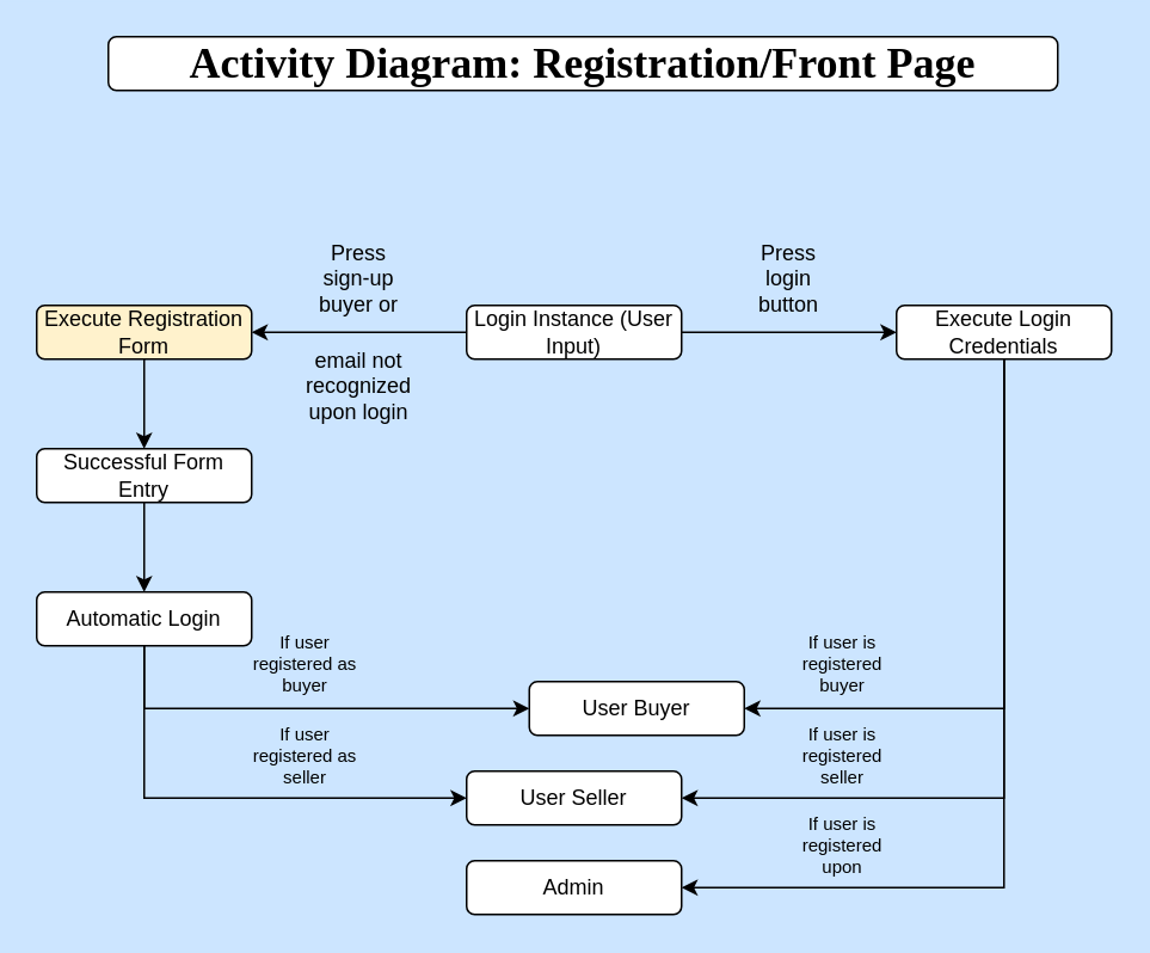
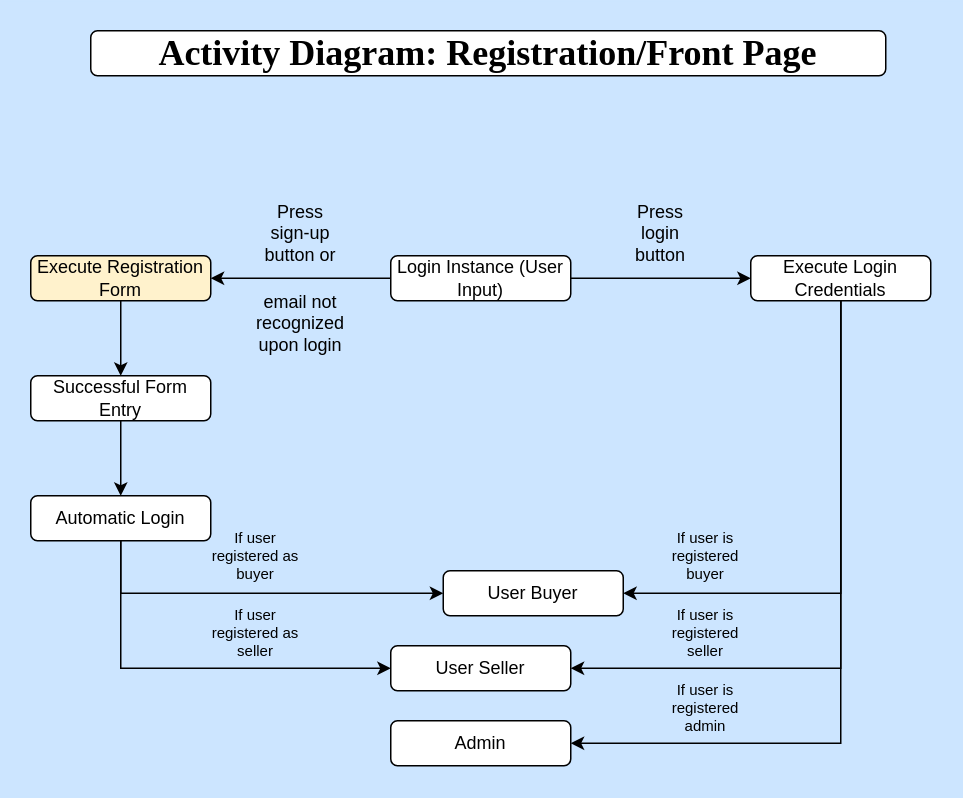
- <mxCell id="12" value="Press sign-up buyer or" style="text;html=1;align=center;verticalAlign=middle;whiteSpace=wrap;rounded=0;" vertex="1" parent="1"><mxGeometry x="170" y="140" width="60" height="30" as="geometry" /></mxCell>
+ <mxCell id="12" value="Press sign-up button or" style="text;html=1;align=center;verticalAlign=middle;whiteSpace=wrap;rounded=0;" vertex="1" parent="1"><mxGeometry x="170" y="140" width="60" height="30" as="geometry" /></mxCell>
- <mxCell id="25" value="If user is registered upon" style="text;html=1;align=center;verticalAlign=middle;whiteSpace=wrap;rounded=0;fontSize=10;" vertex="1" parent="1"><mxGeometry x="440" y="456" width="60" height="30" as="geometry" /></mxCell>
+ <mxCell id="25" value="If user is registered admin" style="text;html=1;align=center;verticalAlign=middle;whiteSpace=wrap;rounded=0;fontSize=10;" vertex="1" parent="1"><mxGeometry x="440" y="456" width="60" height="30" as="geometry" /></mxCell>
